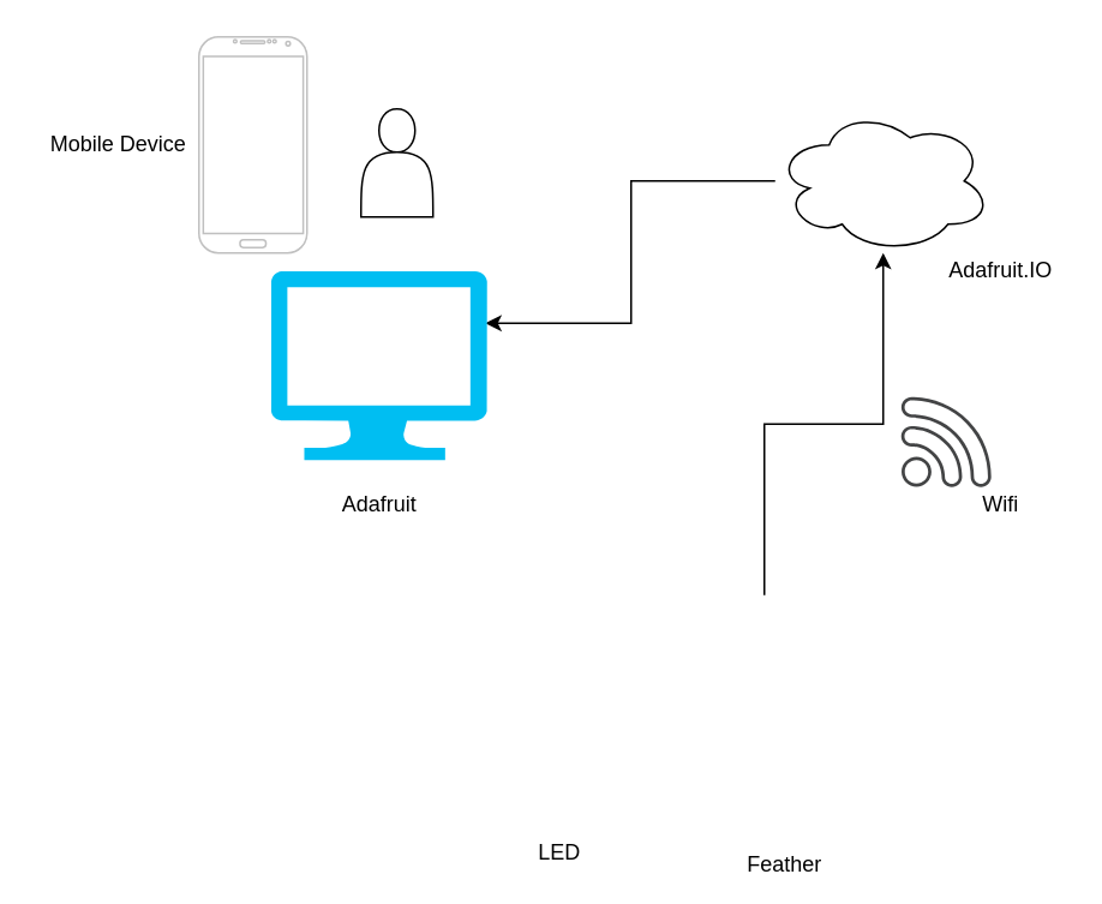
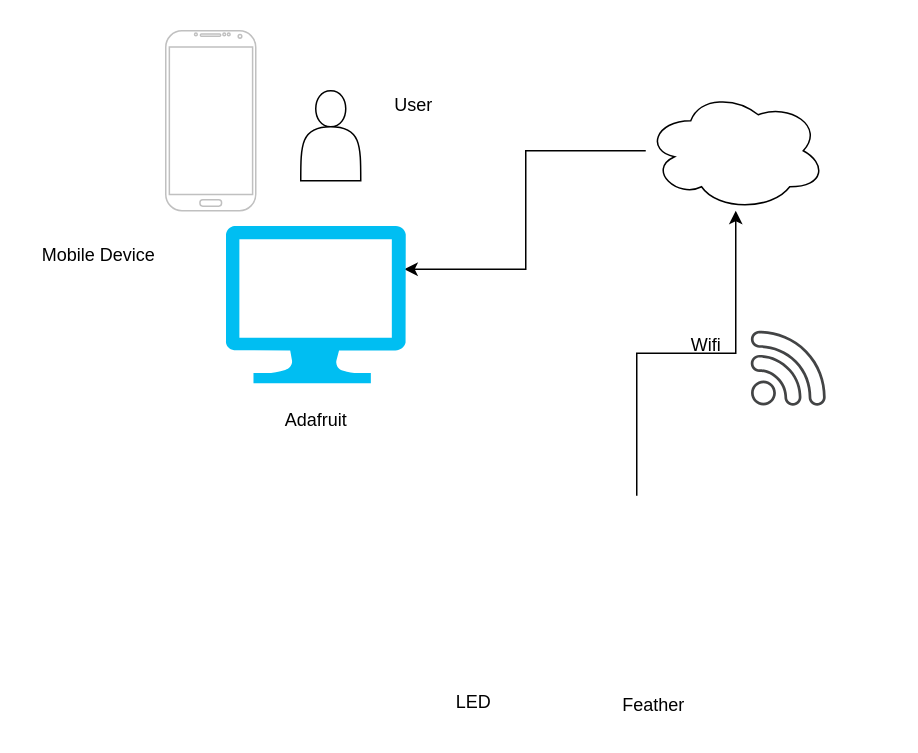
+ <mxCell id="16" value="User" style="text;html=1;resizable=0;autosize=1;align=center;verticalAlign=middle;points=[];fillColor=none;strokeColor=none;rounded=0;" vertex="1" parent="1"><mxGeometry x="255" y="60" width="40" height="20" as="geometry" /></mxCell>
- <mxCell id="17" value="Mobile Device" style="text;html=1;resizable=0;autosize=1;align=center;verticalAlign=middle;points=[];fillColor=none;strokeColor=none;rounded=0;" vertex="1" parent="1"><mxGeometry x="20" y="70" width="90" height="20" as="geometry" /></mxCell>
+ <mxCell id="17" value="Mobile Device" style="text;html=1;resizable=0;autosize=1;align=center;verticalAlign=middle;points=[];fillColor=none;strokeColor=none;rounded=0;" vertex="1" parent="1"><mxGeometry x="20" y="160" width="90" height="20" as="geometry" /></mxCell>
- <mxCell id="11" value="Adafruit.IO" style="text;html=1;resizable=0;autosize=1;align=center;verticalAlign=middle;points=[];fillColor=none;strokeColor=none;rounded=0;" vertex="1" parent="1"><mxGeometry x="520" y="140" width="70" height="20" as="geometry" /></mxCell>
- <mxCell id="12" value="Wifi" style="text;html=1;resizable=0;autosize=1;align=center;verticalAlign=middle;points=[];fillColor=none;strokeColor=none;rounded=0;" vertex="1" parent="1"><mxGeometry x="535" y="270" width="40" height="20" as="geometry" /></mxCell>
+ <mxCell id="12" value="Wifi" style="text;html=1;resizable=0;autosize=1;align=center;verticalAlign=middle;points=[];fillColor=none;strokeColor=none;rounded=0;" vertex="1" parent="1"><mxGeometry x="450" y="220" width="40" height="20" as="geometry" /></mxCell>
- <mxCell id="14" value="LED" style="text;html=1;resizable=0;autosize=1;align=center;verticalAlign=middle;points=[];fillColor=none;strokeColor=none;rounded=0;" vertex="1" parent="1"><mxGeometry x="290" y="463" width="40" height="20" as="geometry" /></mxCell>
+ <mxCell id="14" value="LED" style="text;html=1;resizable=0;autosize=1;align=center;verticalAlign=middle;points=[];fillColor=none;strokeColor=none;rounded=0;" vertex="1" parent="1"><mxGeometry x="295" y="458" width="40" height="20" as="geometry" /></mxCell>
- <mxCell id="13" value="Feather" style="text;html=1;resizable=0;autosize=1;align=center;verticalAlign=middle;points=[];fillColor=none;strokeColor=none;rounded=0;" vertex="1" parent="1"><mxGeometry x="405" y="470" width="60" height="20" as="geometry" /></mxCell>
+ <mxCell id="13" value="Feather" style="text;html=1;resizable=0;autosize=1;align=center;verticalAlign=middle;points=[];fillColor=none;strokeColor=none;rounded=0;" vertex="1" parent="1"><mxGeometry x="405" y="460" width="60" height="20" as="geometry" /></mxCell>
